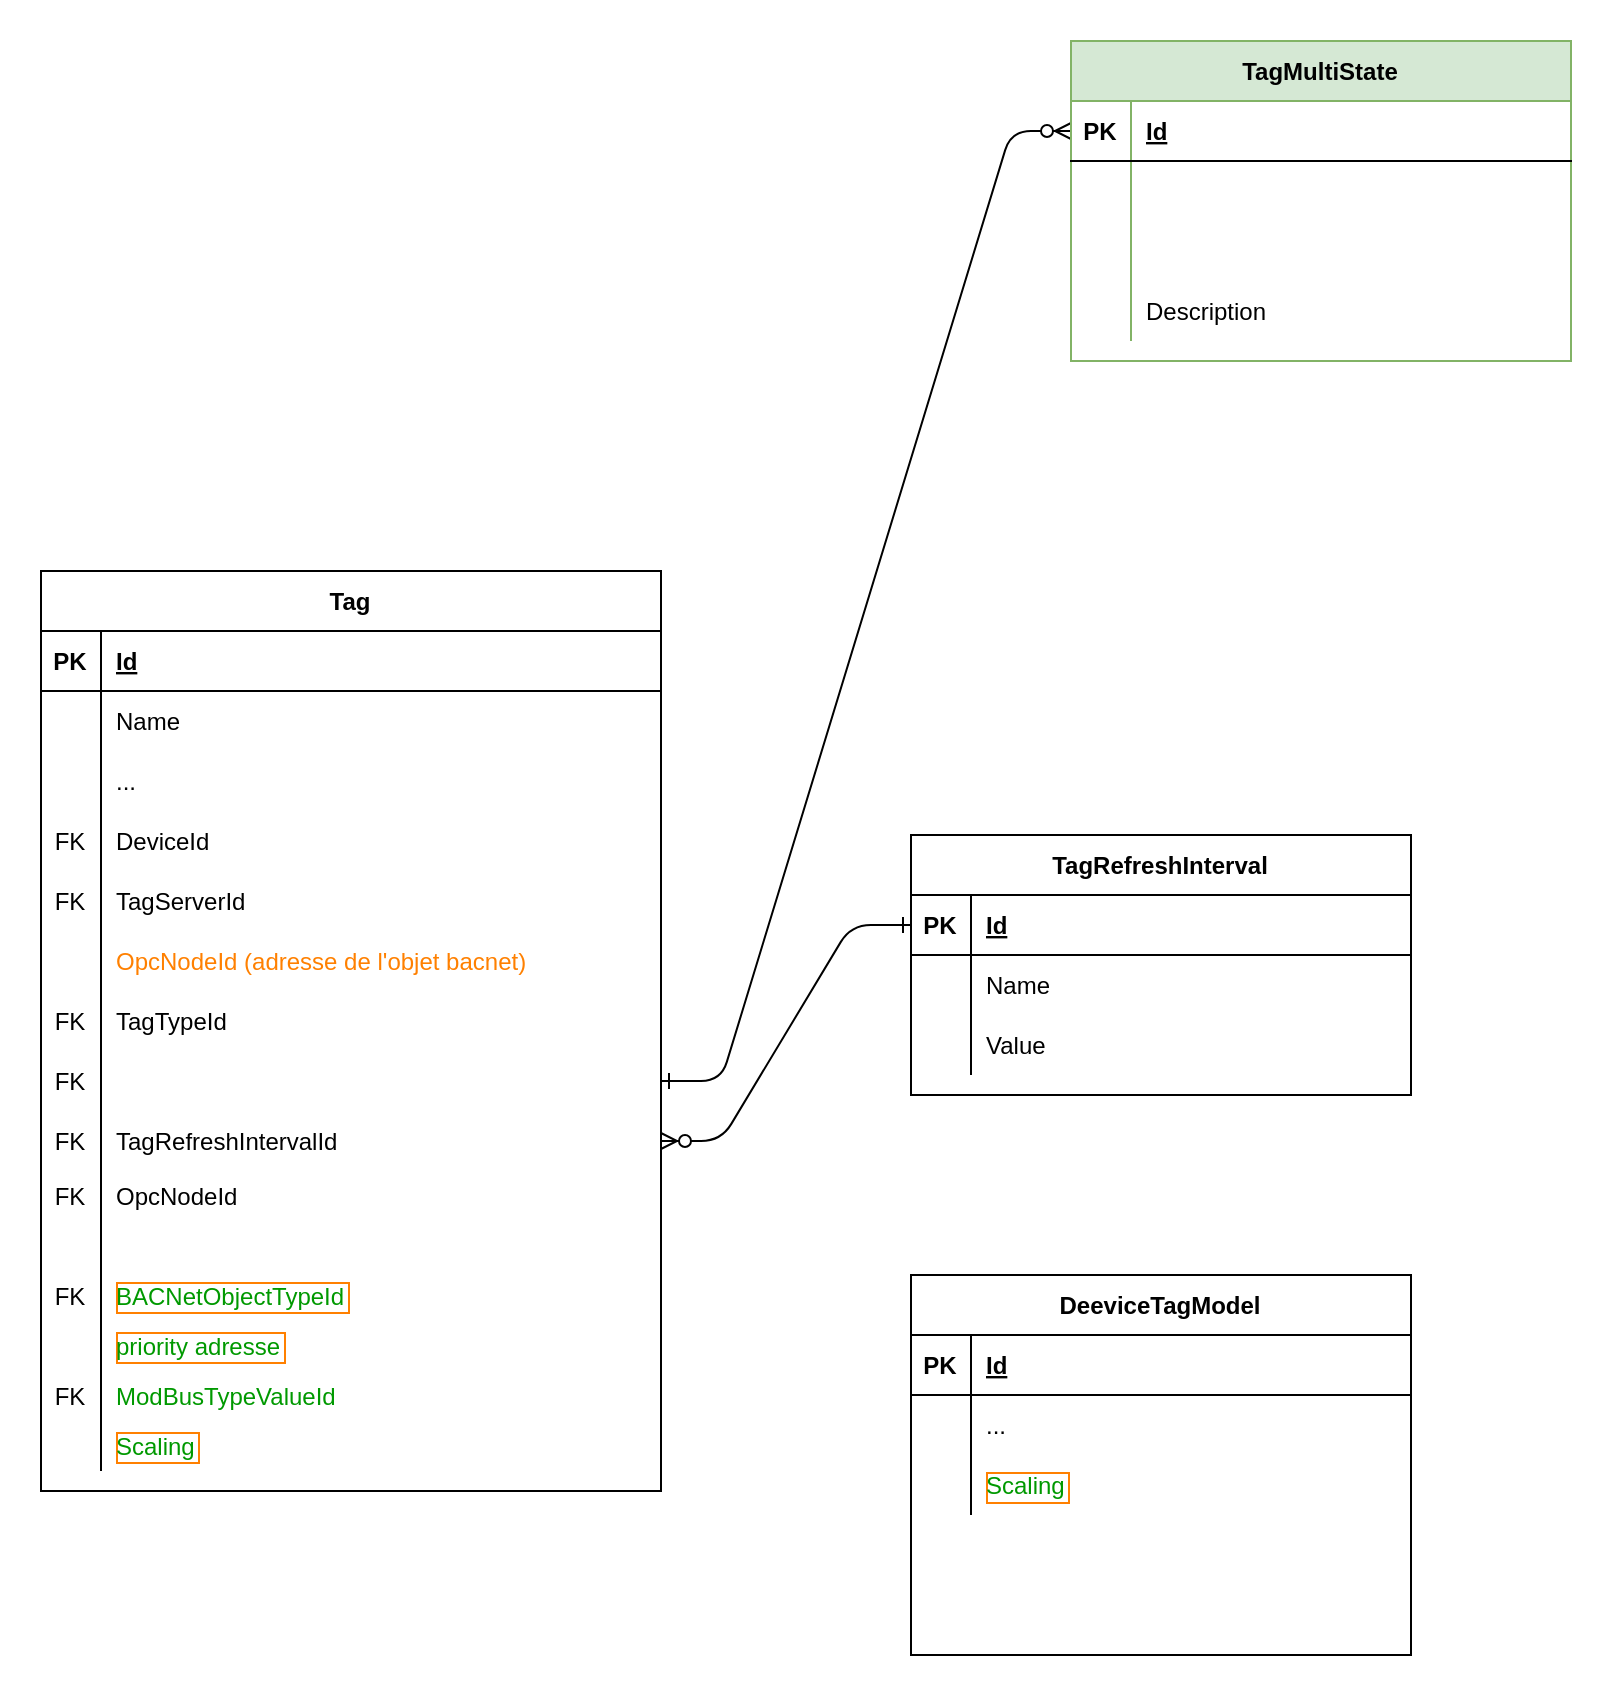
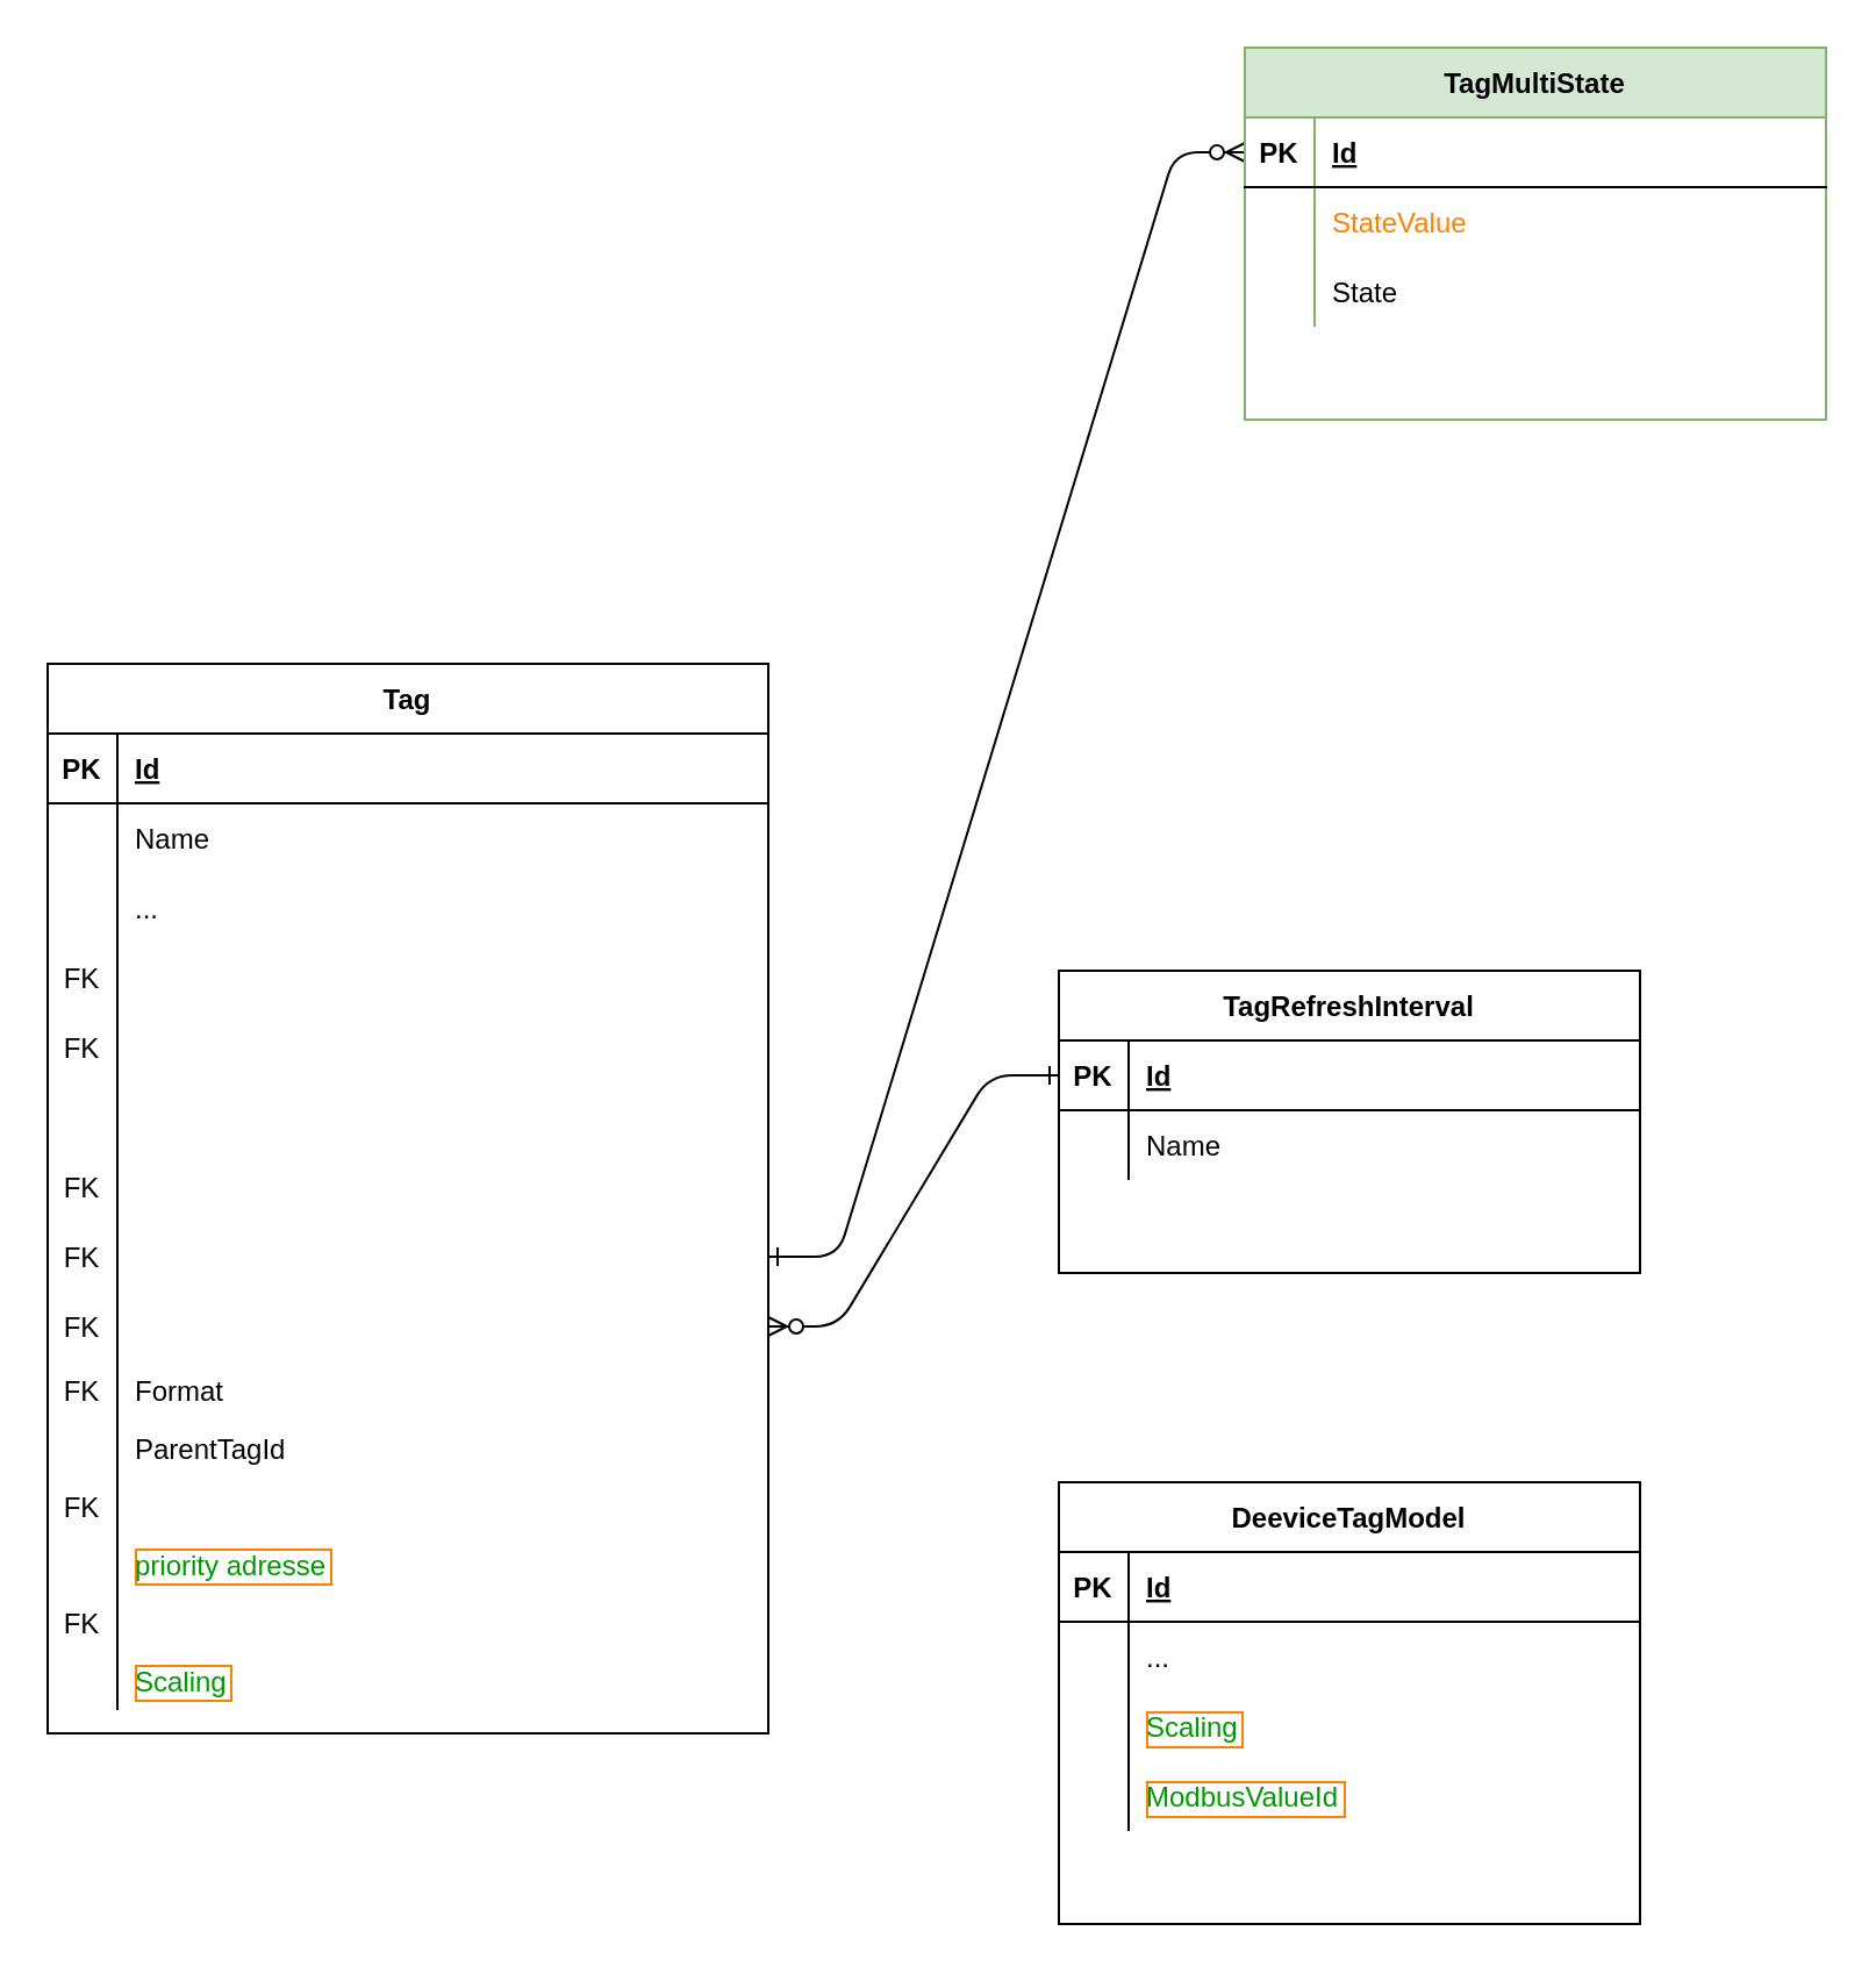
+ <mxCell id="54" value="StateValue" style="shape=partialRectangle;overflow=hidden;connectable=0;fillColor=none;top=0;left=0;bottom=0;right=0;align=left;spacingLeft=6;fontColor=#FF8000;" vertex="1" parent="52"><mxGeometry x="30" width="220" height="30" as="geometry" /></mxCell>
+ <mxCell id="57" value="State" style="shape=partialRectangle;overflow=hidden;connectable=0;fillColor=none;top=0;left=0;bottom=0;right=0;align=left;spacingLeft=6;" vertex="1" parent="55"><mxGeometry x="30" width="220" height="30" as="geometry" /></mxCell>
- <mxCell id="60" value="Description" style="shape=partialRectangle;overflow=hidden;connectable=0;fillColor=none;top=0;left=0;bottom=0;right=0;align=left;spacingLeft=6;" vertex="1" parent="58"><mxGeometry x="30" width="220" height="30" as="geometry" /></mxCell>
- <mxCell id="14" value="DeviceId" style="shape=partialRectangle;overflow=hidden;connectable=0;fillColor=none;top=0;left=0;bottom=0;right=0;align=left;spacingLeft=6;" vertex="1" parent="12"><mxGeometry x="30" width="280" height="30" as="geometry" /></mxCell>
- <mxCell id="17" value="TagServerId" style="shape=partialRectangle;overflow=hidden;connectable=0;fillColor=none;top=0;left=0;bottom=0;right=0;align=left;spacingLeft=6;" vertex="1" parent="15"><mxGeometry x="30" width="280" height="30" as="geometry" /></mxCell>
- <mxCell id="20" value="OpcNodeId (adresse de l'objet bacnet)" style="shape=partialRectangle;overflow=hidden;connectable=0;fillColor=none;top=0;left=0;bottom=0;right=0;align=left;spacingLeft=6;fontColor=#FF8000;" vertex="1" parent="18"><mxGeometry x="30" width="280" height="30" as="geometry" /></mxCell>
- <mxCell id="23" value="TagTypeId" style="shape=partialRectangle;overflow=hidden;connectable=0;fillColor=none;top=0;left=0;bottom=0;right=0;align=left;spacingLeft=6;" vertex="1" parent="21"><mxGeometry x="30" width="280" height="30" as="geometry" /></mxCell>
- <mxCell id="70" value="Value" style="shape=partialRectangle;overflow=hidden;connectable=0;fillColor=none;top=0;left=0;bottom=0;right=0;align=left;spacingLeft=6;" vertex="1" parent="68"><mxGeometry x="30" width="220" height="30" as="geometry" /></mxCell>
- <mxCell id="28" value="TagRefreshIntervalId" style="shape=partialRectangle;overflow=hidden;connectable=0;fillColor=none;top=0;left=0;bottom=0;right=0;align=left;spacingLeft=6;" vertex="1" parent="26"><mxGeometry x="30" width="280" height="30" as="geometry" /></mxCell>
- <mxCell id="31" value="OpcNodeId" style="shape=partialRectangle;overflow=hidden;connectable=0;fillColor=none;top=0;left=0;bottom=0;right=0;align=left;spacingLeft=6;" vertex="1" parent="29"><mxGeometry x="30" width="280" height="25" as="geometry" /></mxCell>
+ <mxCell id="31" value="Format" style="shape=partialRectangle;overflow=hidden;connectable=0;fillColor=none;top=0;left=0;bottom=0;right=0;align=left;spacingLeft=6;" vertex="1" parent="29"><mxGeometry x="30" width="280" height="25" as="geometry" /></mxCell>
+ <mxCell id="34" value="ParentTagId" style="shape=partialRectangle;overflow=hidden;connectable=0;fillColor=none;top=0;left=0;bottom=0;right=0;align=left;spacingLeft=6;" vertex="1" parent="32"><mxGeometry x="30" width="280" height="25" as="geometry" /></mxCell>
- <mxCell id="37" value="BACNetObjectTypeId" style="shape=partialRectangle;overflow=hidden;connectable=0;fillColor=none;top=0;left=0;bottom=0;right=0;align=left;spacingLeft=6;fontColor=#009900;labelBorderColor=#FF8000;" vertex="1" parent="35"><mxGeometry x="30" width="280" height="25" as="geometry" /></mxCell>
- <mxCell id="43" value="ModBusTypeValueId" style="shape=partialRectangle;overflow=hidden;connectable=0;fillColor=none;top=0;left=0;bottom=0;right=0;align=left;spacingLeft=6;labelBackgroundColor=none;labelBorderColor=none;fontColor=#009900;" vertex="1" parent="41"><mxGeometry x="30" width="280" height="25" as="geometry" /></mxCell>
+ <mxCell id="84" value="ModbusValueId" style="shape=partialRectangle;overflow=hidden;connectable=0;fillColor=none;top=0;left=0;bottom=0;right=0;align=left;spacingLeft=6;fontColor=#009900;labelBorderColor=#FF8000;" vertex="1" parent="82"><mxGeometry x="30" width="220" height="30" as="geometry" /></mxCell>
